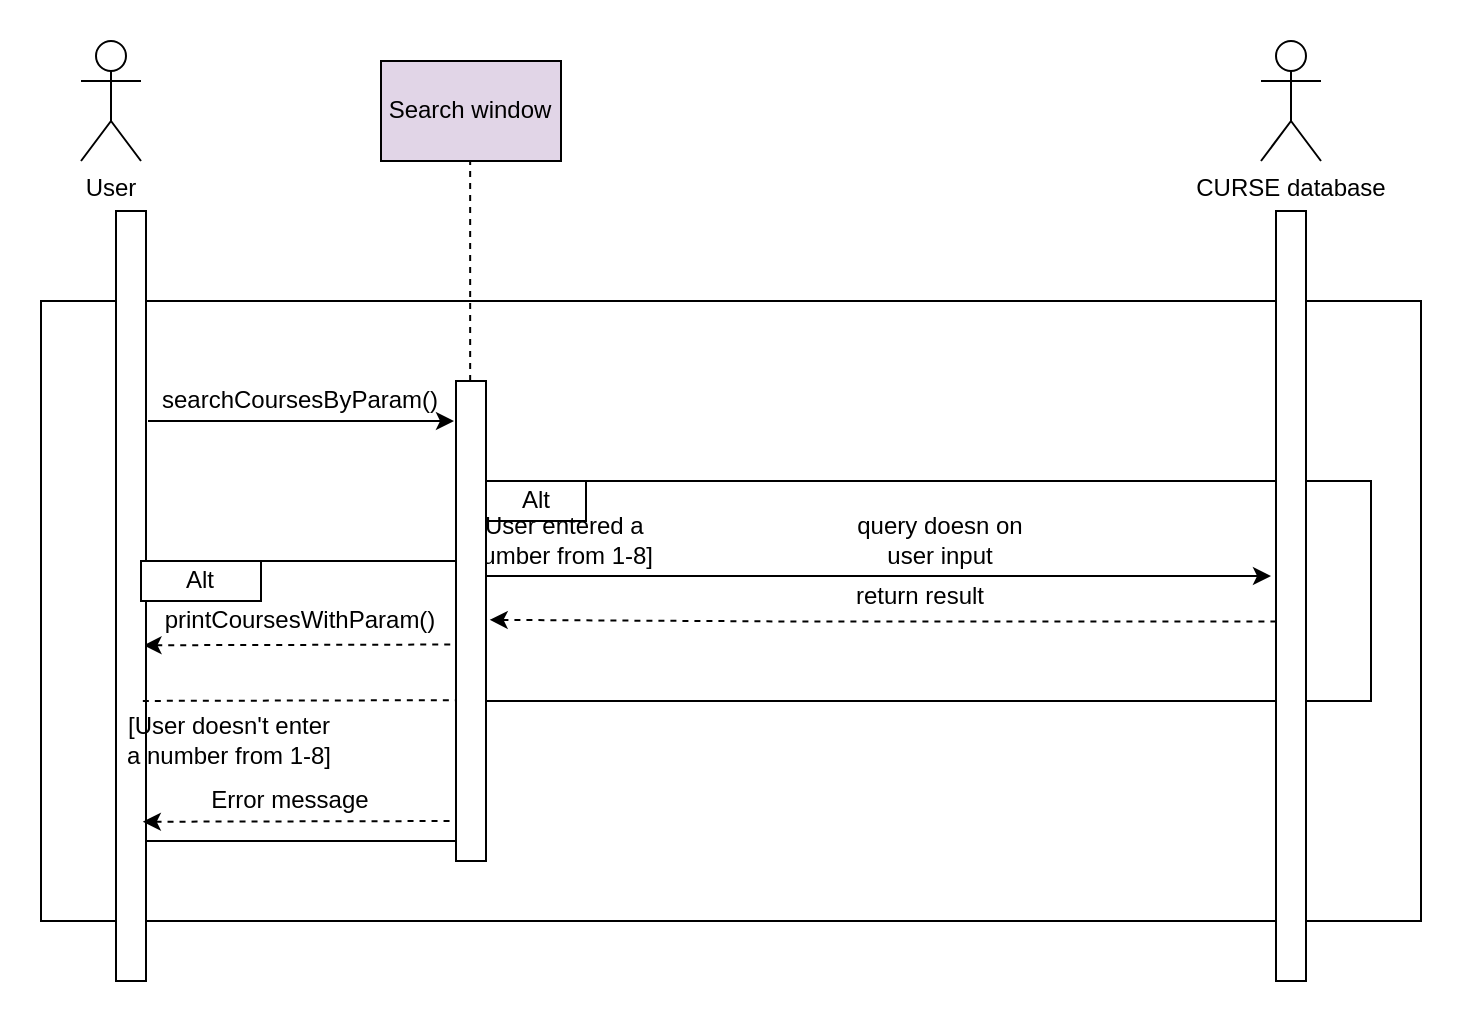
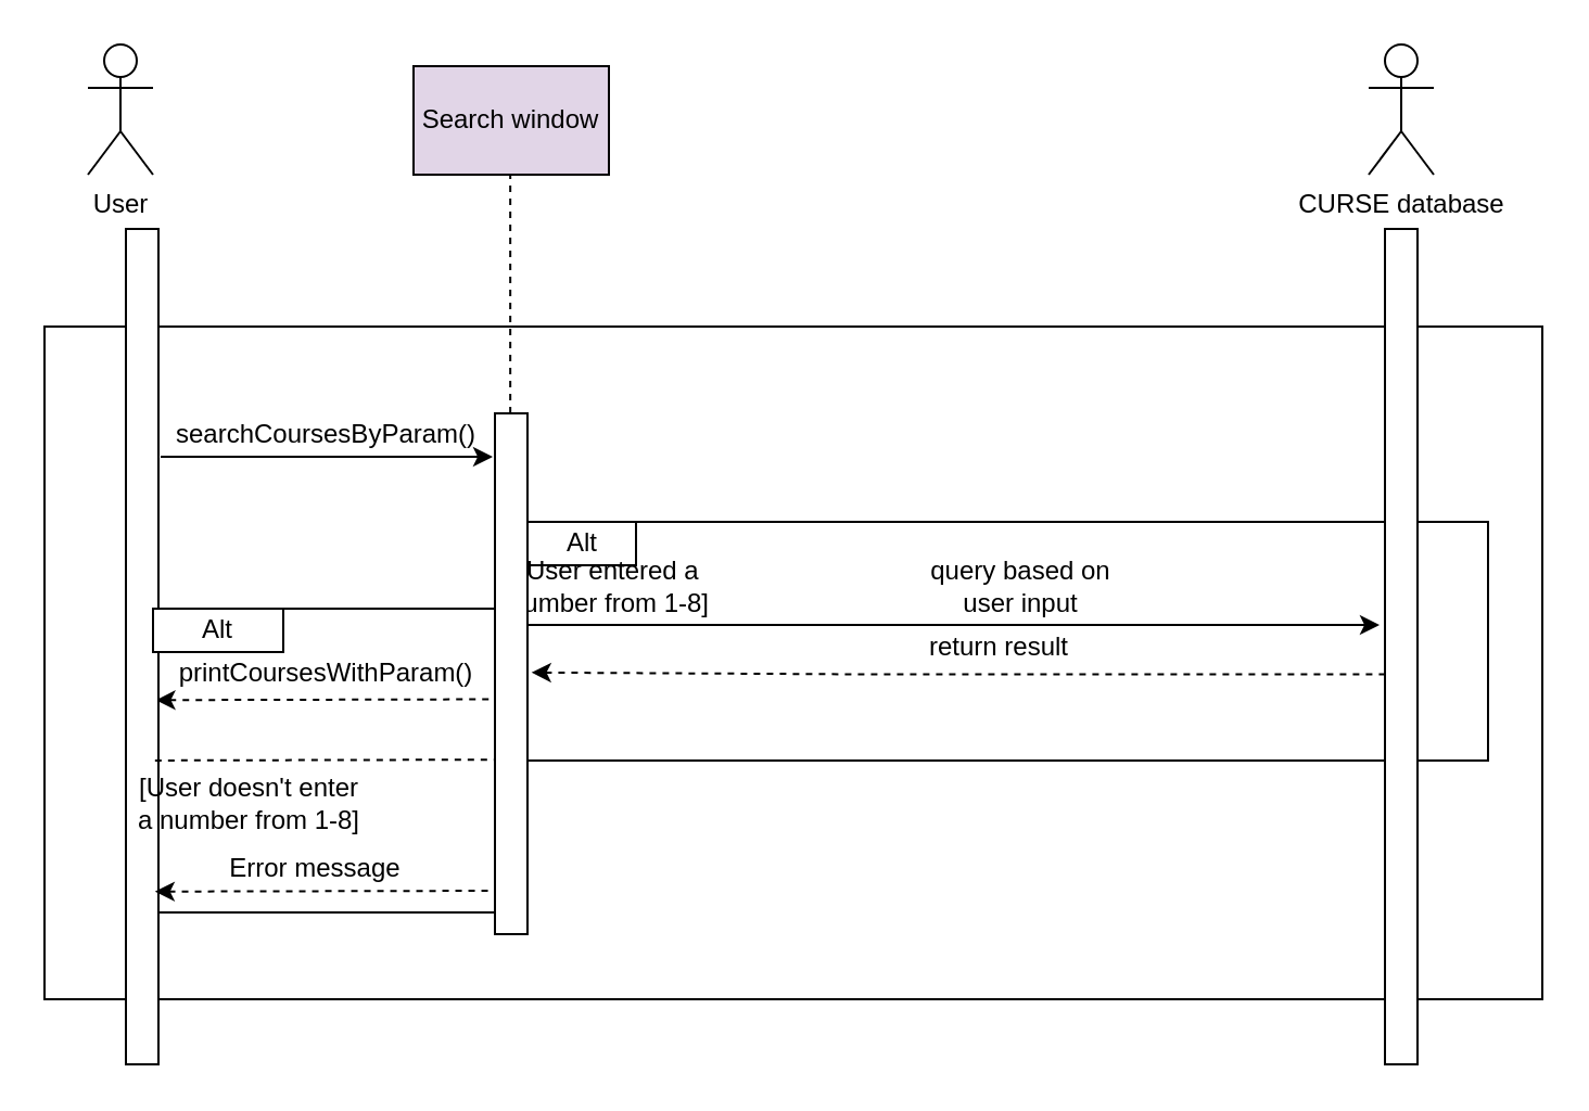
- <mxCell id="11" value="query doesn on user input" style="text;html=1;strokeColor=none;fillColor=none;align=center;verticalAlign=middle;whiteSpace=wrap;rounded=0;" parent="1" vertex="1"><mxGeometry x="420" y="260" width="100" height="20" as="geometry" /></mxCell>
+ <mxCell id="11" value="query based on user input" style="text;html=1;strokeColor=none;fillColor=none;align=center;verticalAlign=middle;whiteSpace=wrap;rounded=0;" parent="1" vertex="1"><mxGeometry x="420" y="260" width="100" height="20" as="geometry" /></mxCell>
